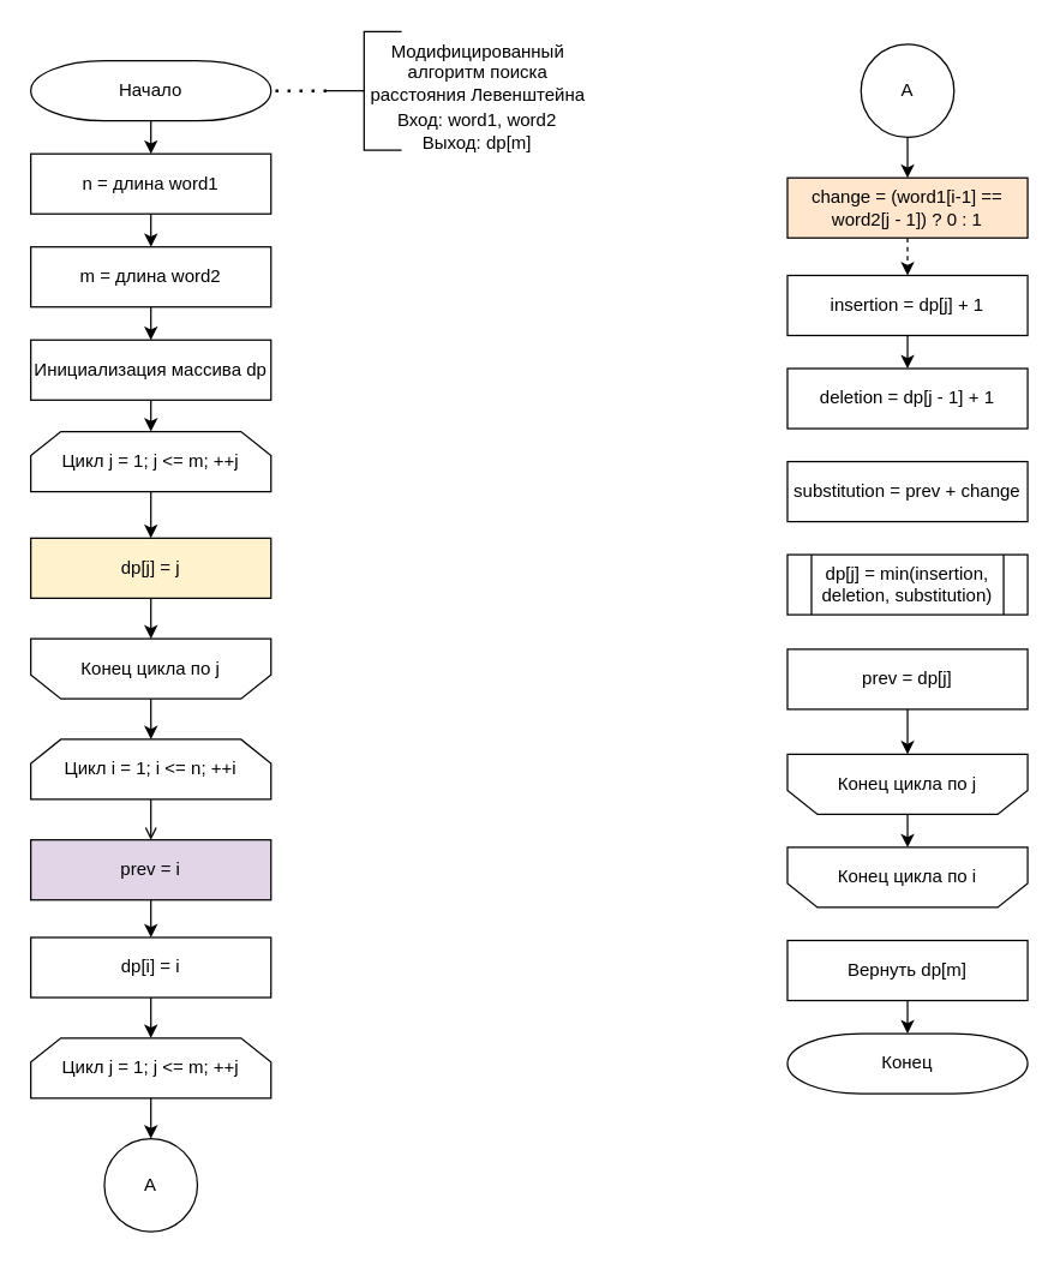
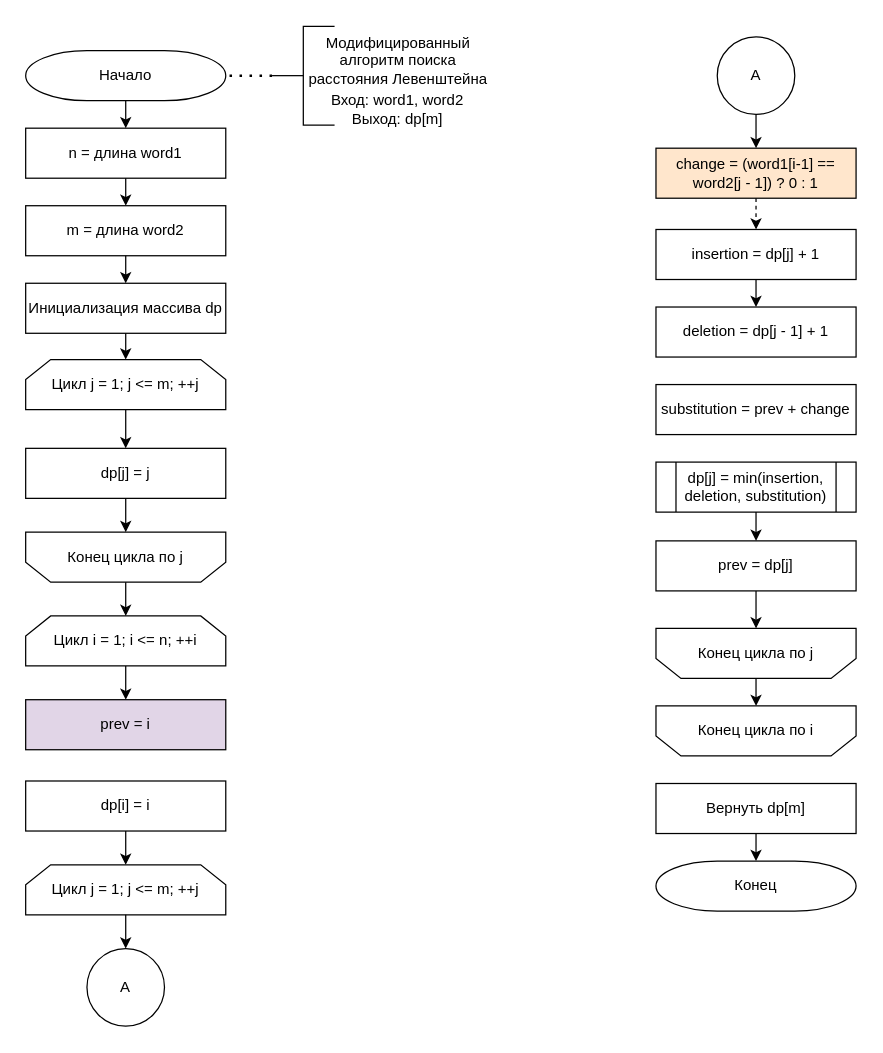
- <mxCell id="14" value="dp[j] = j" style="rounded=0;whiteSpace=wrap;html=1;rotation=0;fillColor=#fff2cc;" parent="1" vertex="1"><mxGeometry x="20" y="358" width="160" height="40" as="geometry" /></mxCell>
+ <mxCell id="14" value="dp[j] = j" style="rounded=0;whiteSpace=wrap;html=1;rotation=0;" parent="1" vertex="1"><mxGeometry x="20" y="358" width="160" height="40" as="geometry" /></mxCell>
+ <mxCell id="39" value="" style="endArrow=classic;html=1;rounded=0;entryX=0.5;entryY=0;entryDx=0;entryDy=0;exitX=0.5;exitY=1;exitDx=0;exitDy=0;" parent="1" source="6" target="23" edge="1"><mxGeometry width="50" height="50" relative="1" as="geometry"><mxPoint x="733" y="400" as="sourcePoint" /><mxPoint x="783" y="350" as="targetPoint" /></mxGeometry></mxCell>
- <mxCell id="33" value="" style="endArrow=open;html=1;rounded=0;entryX=0.5;entryY=0;entryDx=0;entryDy=0;exitX=0.5;exitY=1;exitDx=0;exitDy=0;" parent="1" source="16" target="15" edge="1"><mxGeometry width="50" height="50" relative="1" as="geometry"><mxPoint x="281" y="428" as="sourcePoint" /><mxPoint x="331" y="378" as="targetPoint" /></mxGeometry></mxCell>
+ <mxCell id="33" value="" style="endArrow=classic;html=1;rounded=0;entryX=0.5;entryY=0;entryDx=0;entryDy=0;exitX=0.5;exitY=1;exitDx=0;exitDy=0;" parent="1" source="16" target="15" edge="1"><mxGeometry width="50" height="50" relative="1" as="geometry"><mxPoint x="281" y="428" as="sourcePoint" /><mxPoint x="331" y="378" as="targetPoint" /></mxGeometry></mxCell>
- <mxCell id="34" value="" style="endArrow=classic;html=1;rounded=0;entryX=0.5;entryY=0;entryDx=0;entryDy=0;exitX=0.5;exitY=1;exitDx=0;exitDy=0;" parent="1" source="15" target="17" edge="1"><mxGeometry width="50" height="50" relative="1" as="geometry"><mxPoint x="281" y="587" as="sourcePoint" /><mxPoint x="331" y="537" as="targetPoint" /></mxGeometry></mxCell>
